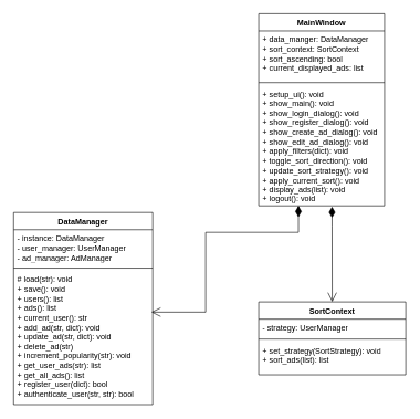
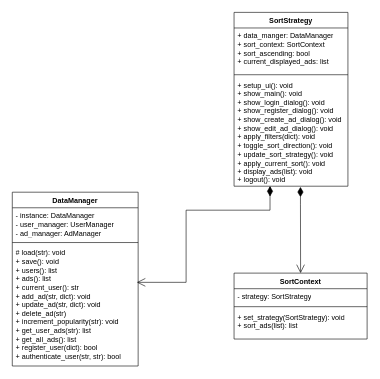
- <mxCell id="2" value="MainWindow" style="swimlane;fontStyle=1;align=center;verticalAlign=top;childLayout=stackLayout;horizontal=1;startSize=26;horizontalStack=0;resizeParent=1;resizeParentMax=0;resizeLast=0;collapsible=1;marginBottom=0;whiteSpace=wrap;html=1;" vertex="1" parent="1"><mxGeometry x="390" y="20" width="190" height="290" as="geometry" /></mxCell>
+ <mxCell id="2" value="SortStrategy" style="swimlane;fontStyle=1;align=center;verticalAlign=top;childLayout=stackLayout;horizontal=1;startSize=26;horizontalStack=0;resizeParent=1;resizeParentMax=0;resizeLast=0;collapsible=1;marginBottom=0;whiteSpace=wrap;html=1;" vertex="1" parent="1"><mxGeometry x="390" y="20" width="190" height="290" as="geometry" /></mxCell>
- <mxCell id="11" value="- strategy: UserManager" style="text;strokeColor=none;fillColor=none;align=left;verticalAlign=top;spacingLeft=4;spacingRight=4;overflow=hidden;rotatable=0;points=[[0,0.5],[1,0.5]];portConstraint=eastwest;whiteSpace=wrap;html=1;" vertex="1" parent="10"><mxGeometry y="26" width="222" height="26" as="geometry" /></mxCell>
+ <mxCell id="11" value="- strategy: SortStrategy" style="text;strokeColor=none;fillColor=none;align=left;verticalAlign=top;spacingLeft=4;spacingRight=4;overflow=hidden;rotatable=0;points=[[0,0.5],[1,0.5]];portConstraint=eastwest;whiteSpace=wrap;html=1;" vertex="1" parent="10"><mxGeometry y="26" width="222" height="26" as="geometry" /></mxCell>
